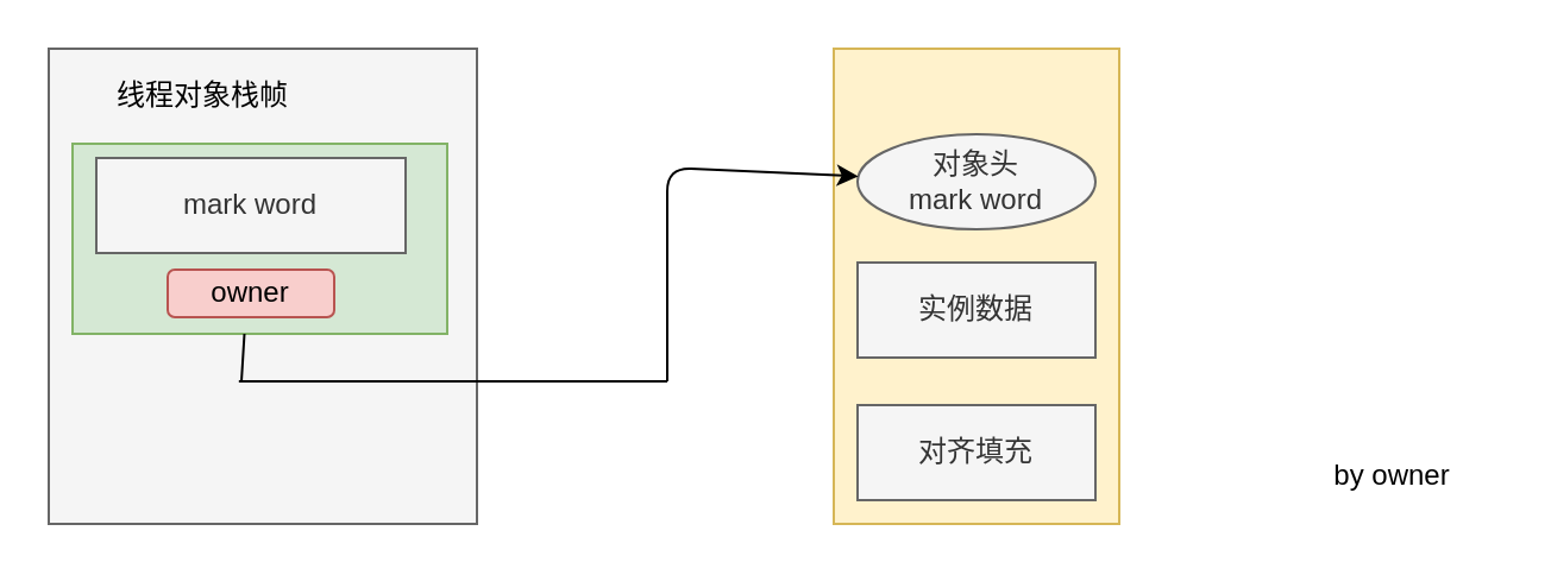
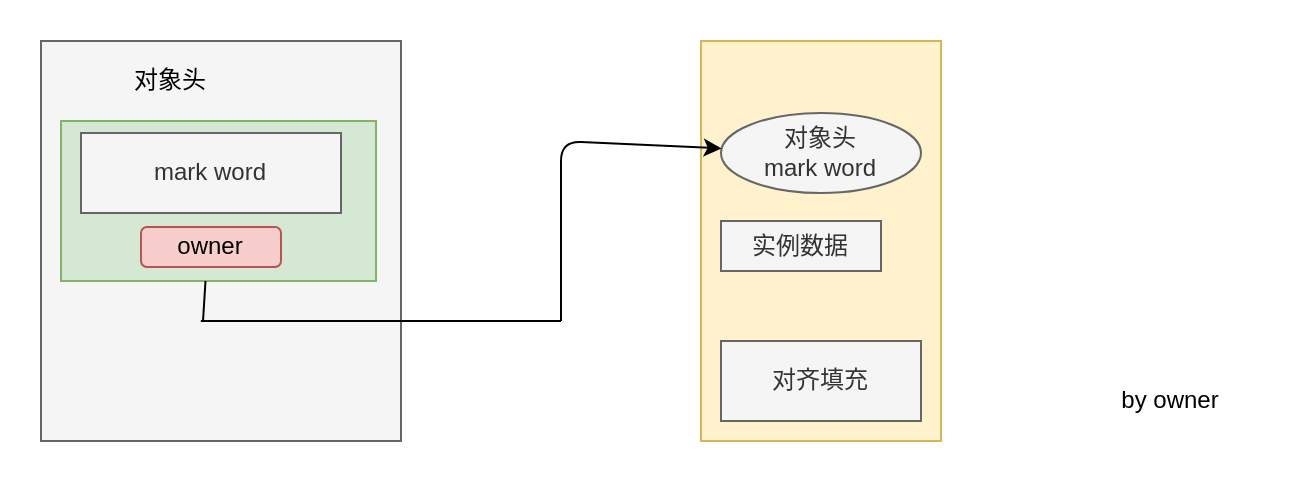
- <mxCell id="8" value="线程对象栈帧" style="text;html=1;strokeColor=none;fillColor=none;align=center;verticalAlign=middle;whiteSpace=wrap;rounded=0;" vertex="1" parent="1"><mxGeometry x="40" y="30" width="90" height="20" as="geometry" /></mxCell>
+ <mxCell id="8" value="对象头" style="text;html=1;strokeColor=none;fillColor=none;align=center;verticalAlign=middle;whiteSpace=wrap;rounded=0;" vertex="1" parent="1"><mxGeometry x="40" y="30" width="90" height="20" as="geometry" /></mxCell>
- <mxCell id="5" value="实例数据" style="rounded=0;whiteSpace=wrap;html=1;fillColor=#f5f5f5;strokeColor=#666666;fontColor=#333333;" vertex="1" parent="1"><mxGeometry x="360" y="110" width="100" height="40" as="geometry" /></mxCell>
+ <mxCell id="5" value="实例数据" style="rounded=0;whiteSpace=wrap;html=1;fillColor=#f5f5f5;strokeColor=#666666;fontColor=#333333;" vertex="1" parent="1"><mxGeometry x="360" y="110" width="80" height="25" as="geometry" /></mxCell>
